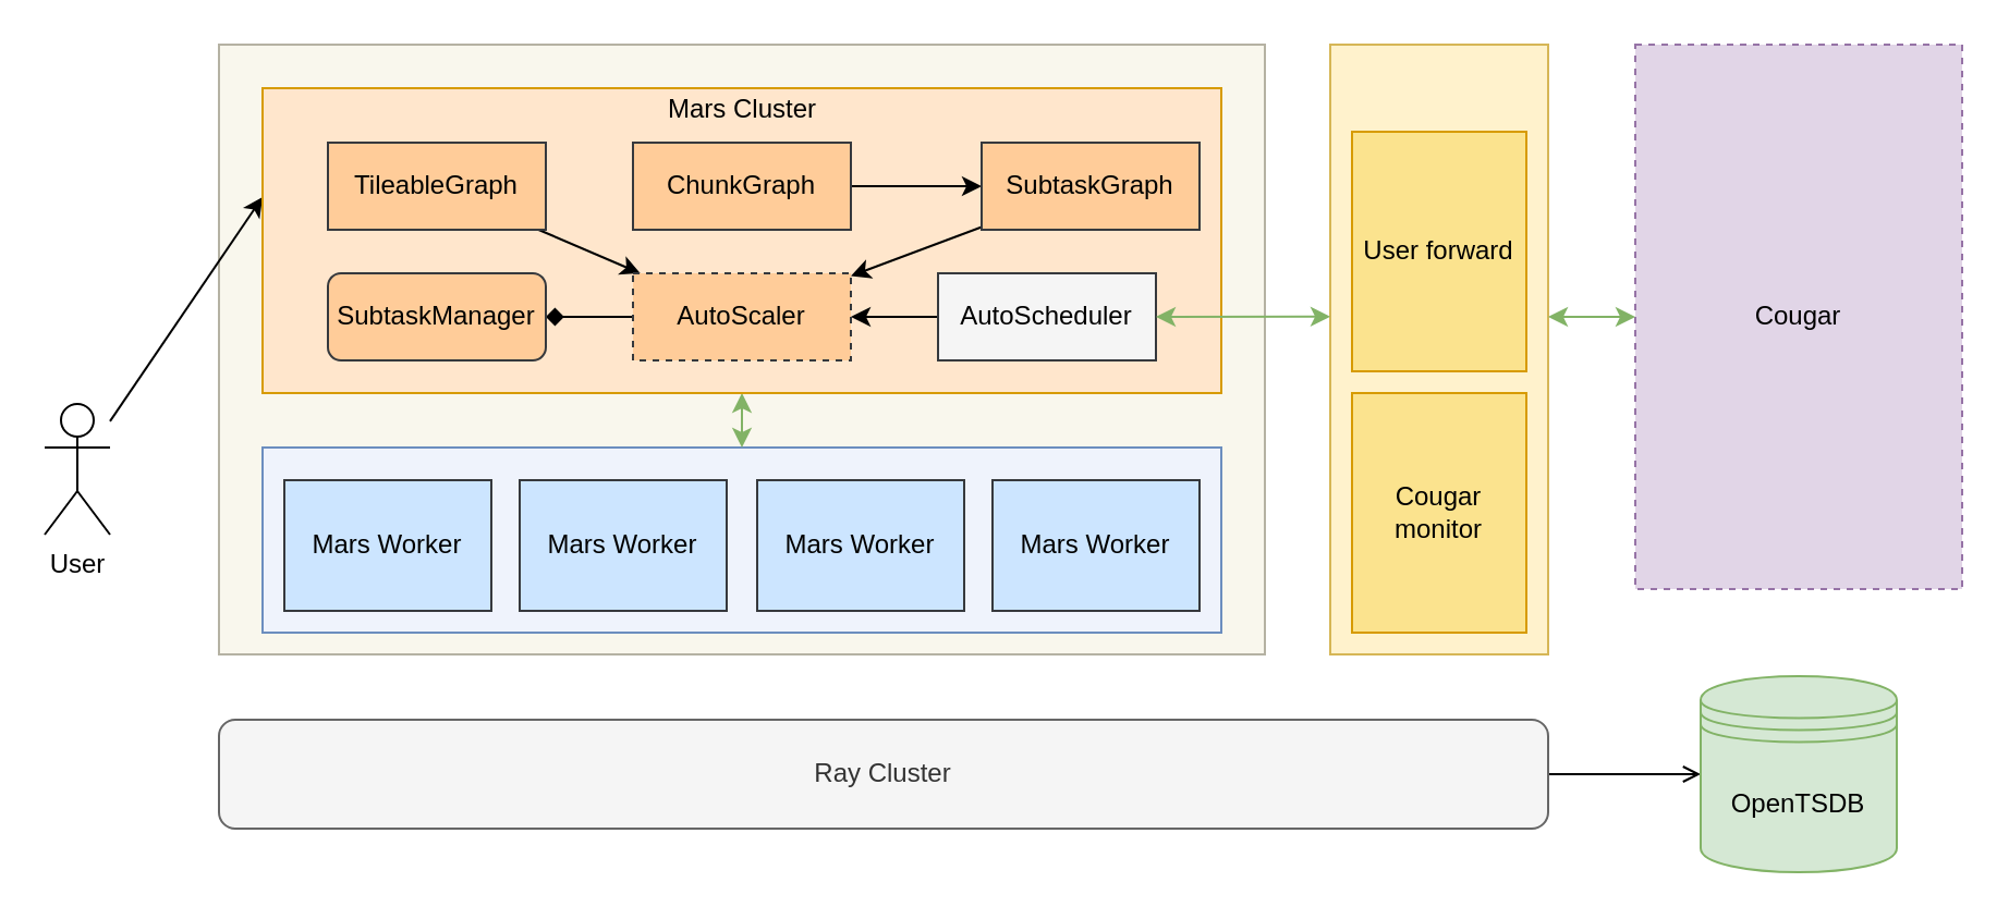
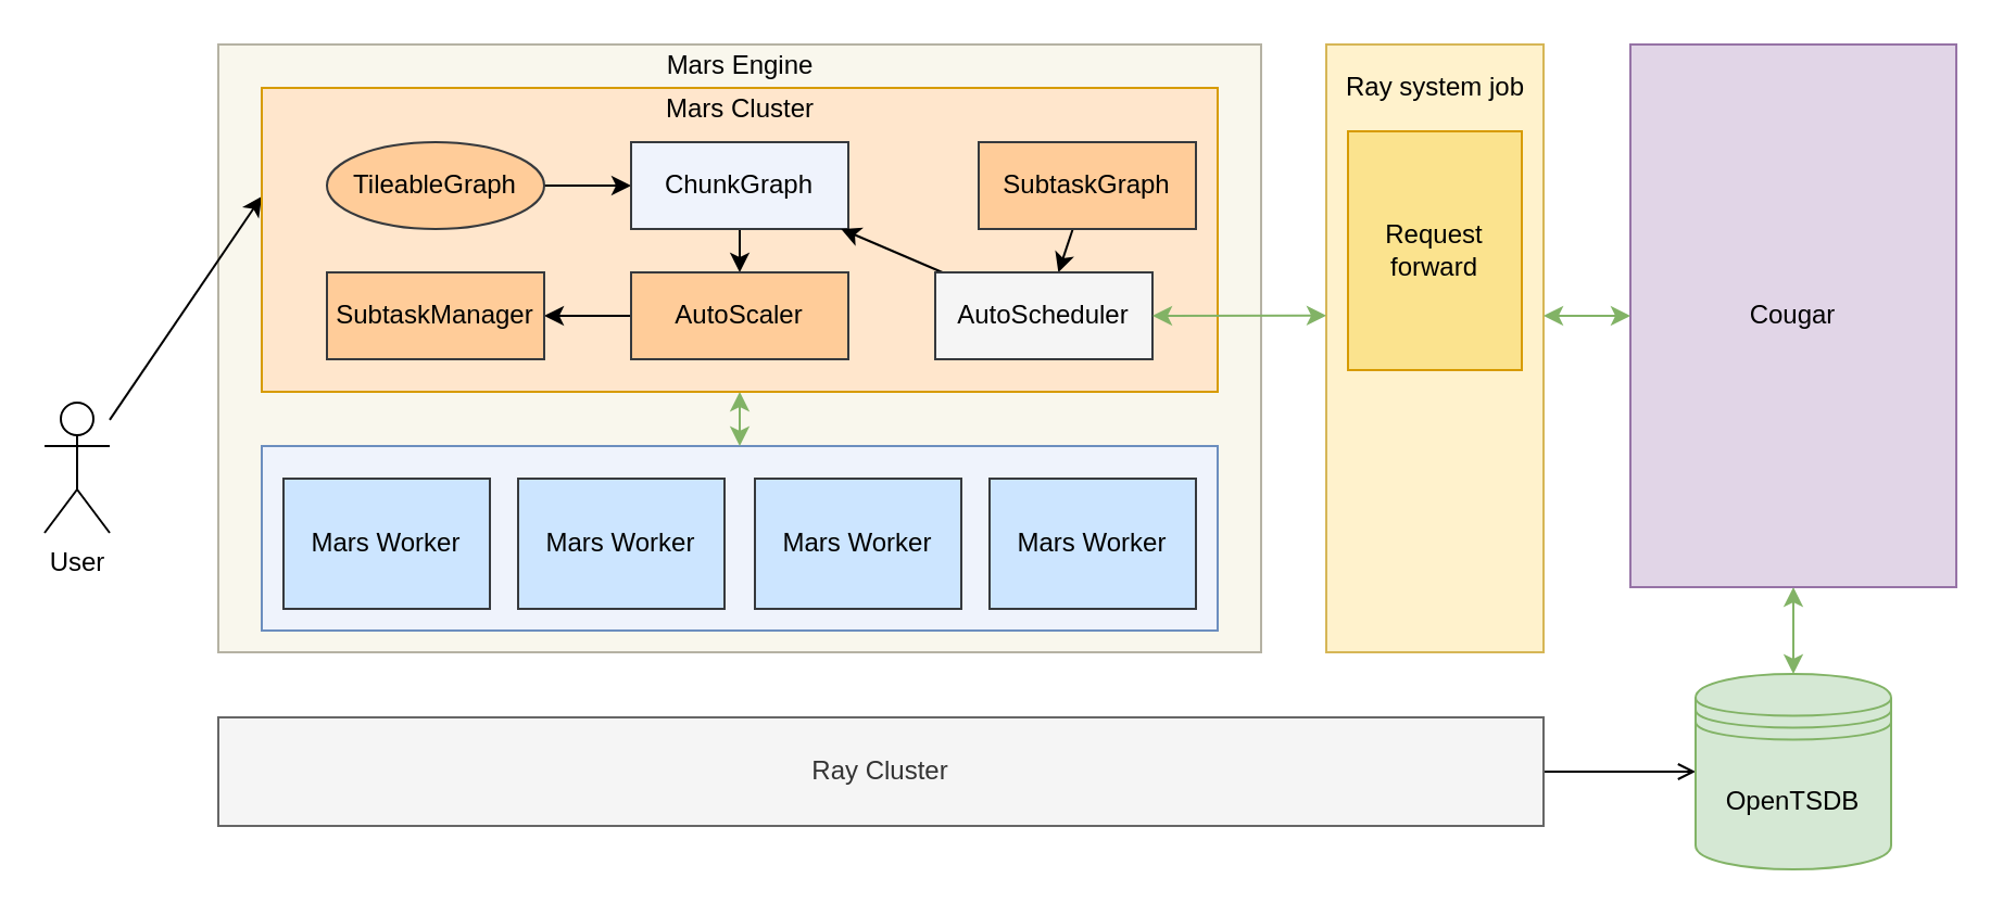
+ <mxCell id="36" value="Mars Engine" style="text;html=1;align=center;verticalAlign=middle;resizable=0;points=[];autosize=1;strokeColor=none;fillColor=none;" vertex="1" parent="1"><mxGeometry x="300" y="20" width="80" height="20" as="geometry" /></mxCell>
+ <mxCell id="19" value="&lt;span&gt;Ray system job&lt;/span&gt;" style="text;html=1;align=center;verticalAlign=middle;resizable=0;points=[];autosize=1;" parent="1" vertex="1"><mxGeometry x="610" y="30" width="100" height="20" as="geometry" /></mxCell>
- <mxCell id="23" value="TileableGraph" style="rounded=0;whiteSpace=wrap;html=1;fillColor=#ffcc99;strokeColor=#36393d;" parent="1" vertex="1"><mxGeometry x="150" y="65" width="100" height="40" as="geometry" /></mxCell>
+ <mxCell id="23" value="TileableGraph" style="ellipse;whiteSpace=wrap;html=1;fillColor=#ffcc99;strokeColor=#36393d;" parent="1" vertex="1"><mxGeometry x="150" y="65" width="100" height="40" as="geometry" /></mxCell>
- <mxCell id="25" value="ChunkGraph" style="rounded=0;whiteSpace=wrap;html=1;fillColor=#ffcc99;strokeColor=#36393d;" parent="1" vertex="1"><mxGeometry x="290" y="65" width="100" height="40" as="geometry" /></mxCell>
+ <mxCell id="25" value="ChunkGraph" style="rounded=0;whiteSpace=wrap;html=1;fillColor=#eff3fc;strokeColor=#36393d;" parent="1" vertex="1"><mxGeometry x="290" y="65" width="100" height="40" as="geometry" /></mxCell>
- <mxCell id="24" value="" style="edgeStyle=none;html=1;" parent="1" source="25" target="27" edge="1"><mxGeometry relative="1" as="geometry" /></mxCell>
+ <mxCell id="24" value="" style="edgeStyle=none;html=1;" parent="1" source="25" target="31" edge="1"><mxGeometry relative="1" as="geometry" /></mxCell>
- <mxCell id="26" value="" style="edgeStyle=none;html=1;" parent="1" source="27" target="31" edge="1"><mxGeometry relative="1" as="geometry" /></mxCell>
+ <mxCell id="26" value="" style="edgeStyle=none;html=1;" parent="1" source="27" target="29" edge="1"><mxGeometry relative="1" as="geometry" /></mxCell>
- <mxCell id="22" value="" style="edgeStyle=none;html=1;" parent="1" source="23" target="31" edge="1"><mxGeometry relative="1" as="geometry" /></mxCell>
+ <mxCell id="22" value="" style="edgeStyle=none;html=1;" parent="1" source="23" target="25" edge="1"><mxGeometry relative="1" as="geometry" /></mxCell>
- <mxCell id="20" value="User forward" style="rounded=0;whiteSpace=wrap;html=1;fillColor=#FBE38E;strokeColor=#d79b00;gradientColor=none;" parent="1" vertex="1"><mxGeometry x="620" y="60" width="80" height="110" as="geometry" /></mxCell>
+ <mxCell id="20" value="Request forward" style="rounded=0;whiteSpace=wrap;html=1;fillColor=#FBE38E;strokeColor=#d79b00;gradientColor=none;" parent="1" vertex="1"><mxGeometry x="620" y="60" width="80" height="110" as="geometry" /></mxCell>
- <mxCell id="32" value="SubtaskManager" style="whiteSpace=wrap;html=1;fillColor=#ffcc99;strokeColor=#36393d;rounded=1;" parent="1" vertex="1"><mxGeometry x="150" y="125" width="100" height="40" as="geometry" /></mxCell>
+ <mxCell id="32" value="SubtaskManager" style="rounded=0;whiteSpace=wrap;html=1;fillColor=#ffcc99;strokeColor=#36393d;" parent="1" vertex="1"><mxGeometry x="150" y="125" width="100" height="40" as="geometry" /></mxCell>
- <mxCell id="30" value="" style="edgeStyle=none;html=1;endArrow=diamond;" parent="1" source="31" target="32" edge="1"><mxGeometry relative="1" as="geometry" /></mxCell>
+ <mxCell id="30" value="" style="edgeStyle=none;html=1;" parent="1" source="31" target="32" edge="1"><mxGeometry relative="1" as="geometry" /></mxCell>
- <mxCell id="31" value="AutoScaler" style="rounded=0;whiteSpace=wrap;html=1;fillColor=#ffcc99;strokeColor=#36393d;dashed=1;" parent="1" vertex="1"><mxGeometry x="290" y="125" width="100" height="40" as="geometry" /></mxCell>
+ <mxCell id="31" value="AutoScaler" style="rounded=0;whiteSpace=wrap;html=1;fillColor=#ffcc99;strokeColor=#36393d;" parent="1" vertex="1"><mxGeometry x="290" y="125" width="100" height="40" as="geometry" /></mxCell>
- <mxCell id="28" value="" style="edgeStyle=none;html=1;" parent="1" source="29" target="31" edge="1"><mxGeometry relative="1" as="geometry" /></mxCell>
+ <mxCell id="28" value="" style="edgeStyle=none;html=1;" parent="1" source="29" target="25" edge="1"><mxGeometry relative="1" as="geometry" /></mxCell>
- <mxCell id="8" value="Cougar" style="rounded=0;whiteSpace=wrap;html=1;fillColor=#e1d5e7;strokeColor=#9673a6;dashed=1;" parent="1" vertex="1"><mxGeometry x="750" y="20" width="150" height="250" as="geometry" /></mxCell>
+ <mxCell id="8" value="Cougar" style="rounded=0;whiteSpace=wrap;html=1;fillColor=#e1d5e7;strokeColor=#9673a6;" parent="1" vertex="1"><mxGeometry x="750" y="20" width="150" height="250" as="geometry" /></mxCell>
- <mxCell id="21" value="Cougar monitor" style="rounded=0;whiteSpace=wrap;html=1;fillColor=#FBE38E;strokeColor=#d79b00;gradientColor=none;" parent="1" vertex="1"><mxGeometry x="620" y="180" width="80" height="110" as="geometry" /></mxCell>
+ <mxCell id="7" value="" style="edgeStyle=none;sketch=0;html=1;startArrow=classic;startFill=1;fillColor=#d5e8d4;strokeColor=#82b366;" parent="1" source="8" target="18" edge="1"><mxGeometry relative="1" as="geometry" /></mxCell>
- <mxCell id="17" value="Ray Cluster" style="whiteSpace=wrap;html=1;fillColor=#f5f5f5;fontColor=#333333;strokeColor=#666666;rounded=1;" parent="1" vertex="1"><mxGeometry x="100" y="330" width="610" height="50" as="geometry" /></mxCell>
+ <mxCell id="17" value="Ray Cluster" style="rounded=0;whiteSpace=wrap;html=1;fillColor=#f5f5f5;fontColor=#333333;strokeColor=#666666;" parent="1" vertex="1"><mxGeometry x="100" y="330" width="610" height="50" as="geometry" /></mxCell>
